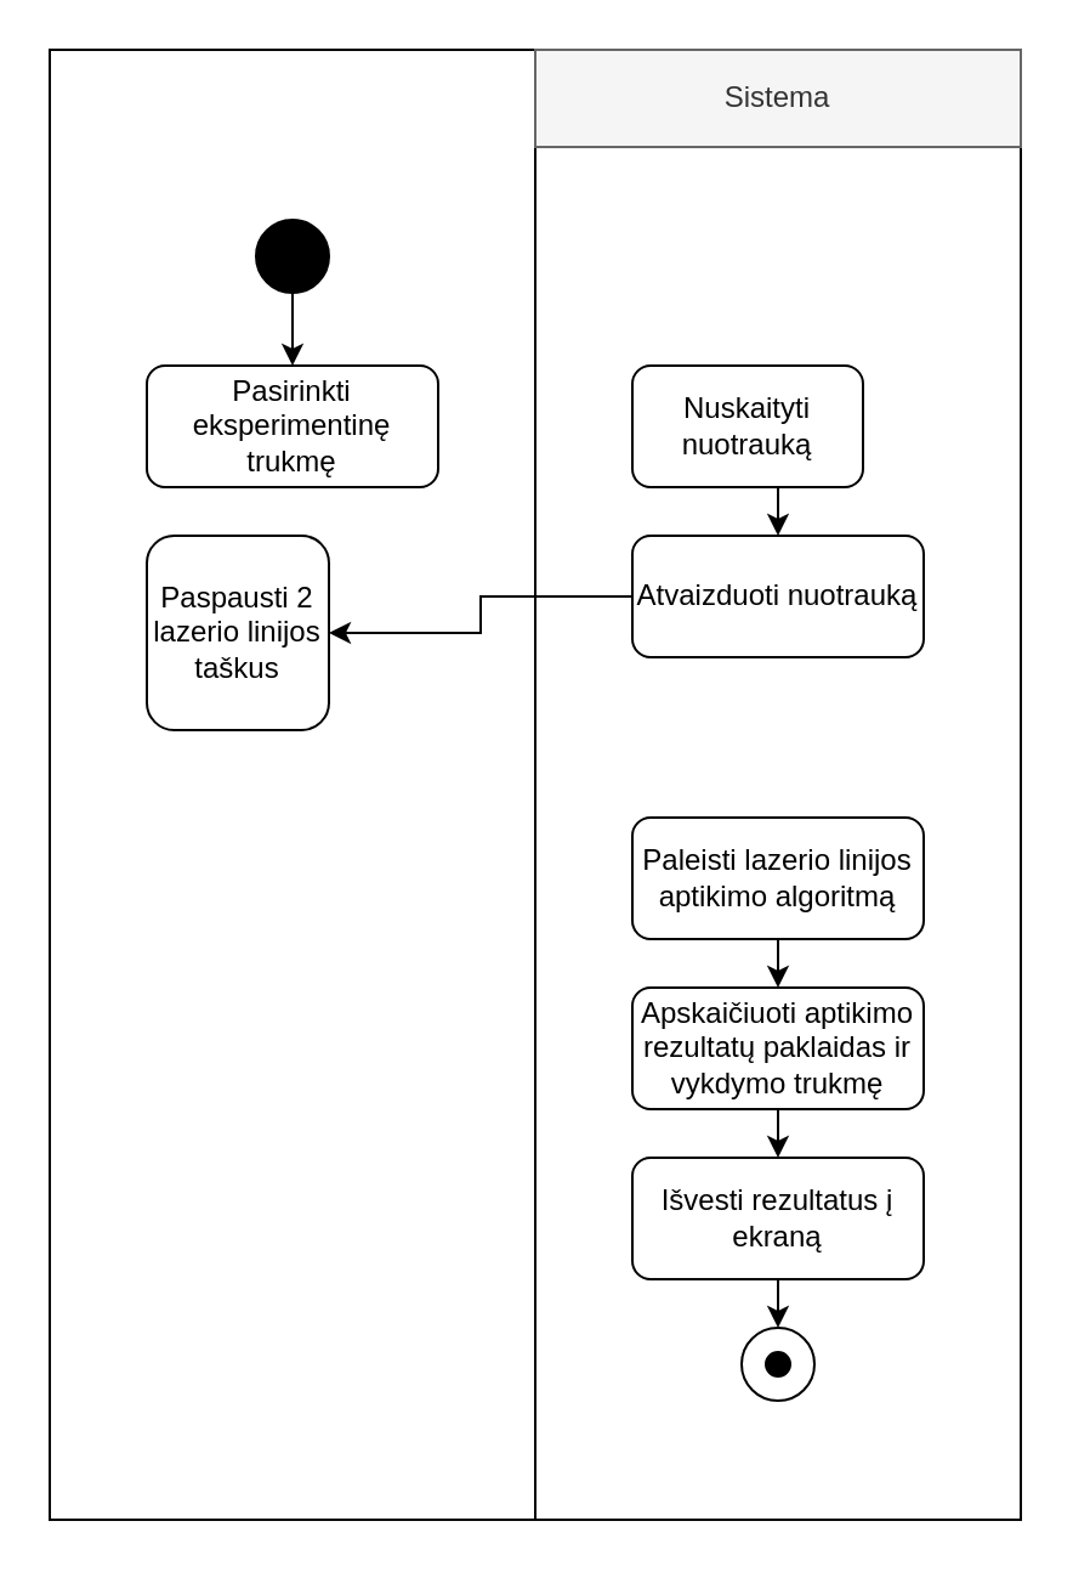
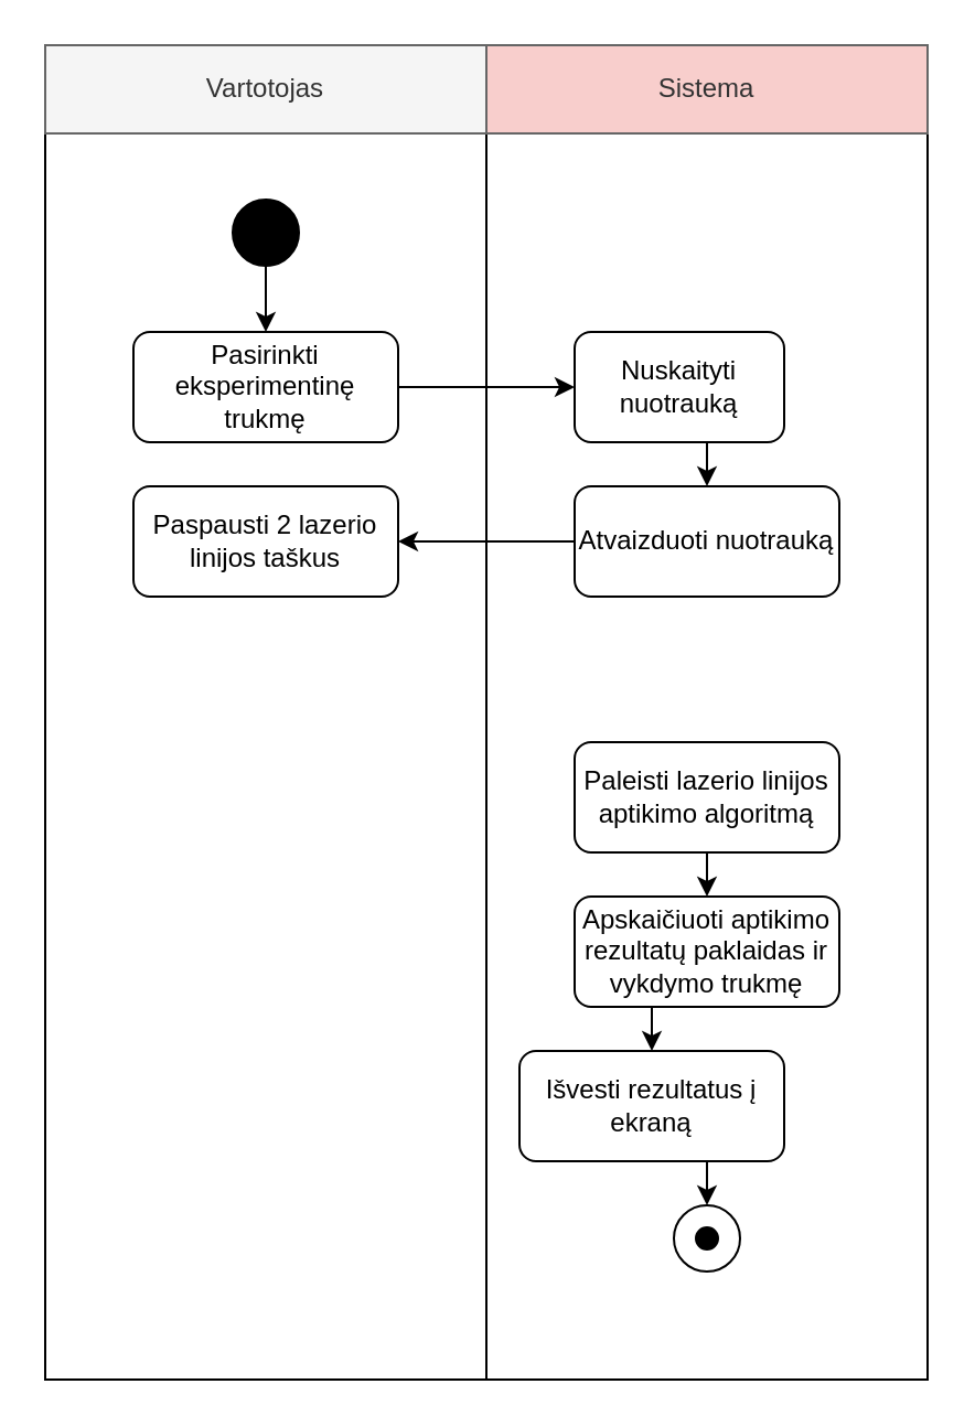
+ <mxCell id="4" value="Vartotojas" style="rounded=0;whiteSpace=wrap;html=1;fillColor=#f5f5f5;strokeColor=#666666;fontColor=#333333;" vertex="1" parent="1"><mxGeometry x="20" y="20" width="200" height="40" as="geometry" /></mxCell>
- <mxCell id="5" value="Sistema" style="rounded=0;whiteSpace=wrap;html=1;fillColor=#f5f5f5;strokeColor=#666666;fontColor=#333333;" vertex="1" parent="1"><mxGeometry x="220" y="20" width="200" height="40" as="geometry" /></mxCell>
+ <mxCell id="5" value="Sistema" style="rounded=0;whiteSpace=wrap;html=1;fillColor=#f8cecc;strokeColor=#666666;fontColor=#333333;" vertex="1" parent="1"><mxGeometry x="220" y="20" width="200" height="40" as="geometry" /></mxCell>
+ <mxCell id="8" style="edgeStyle=orthogonalEdgeStyle;rounded=0;orthogonalLoop=1;jettySize=auto;html=1;exitX=1;exitY=0.5;exitDx=0;exitDy=0;entryX=0;entryY=0.5;entryDx=0;entryDy=0;" edge="1" parent="1" source="9" target="11"><mxGeometry relative="1" as="geometry" /></mxCell>
- <mxCell id="14" value="Paspausti 2 lazerio linijos taškus" style="rounded=1;whiteSpace=wrap;html=1;strokeColor=#000000;fillColor=none;" vertex="1" parent="1"><mxGeometry x="60" y="220" width="75" height="80" as="geometry" /></mxCell>
+ <mxCell id="14" value="Paspausti 2 lazerio linijos taškus" style="rounded=1;whiteSpace=wrap;html=1;strokeColor=#000000;fillColor=none;" vertex="1" parent="1"><mxGeometry x="60" y="220" width="120" height="50" as="geometry" /></mxCell>
- <mxCell id="20" value="Išvesti rezultatus į ekraną" style="rounded=1;whiteSpace=wrap;html=1;strokeColor=#000000;fillColor=none;" vertex="1" parent="1"><mxGeometry x="260" y="476" width="120" height="50" as="geometry" /></mxCell>
+ <mxCell id="20" value="Išvesti rezultatus į ekraną" style="rounded=1;whiteSpace=wrap;html=1;strokeColor=#000000;fillColor=none;" vertex="1" parent="1"><mxGeometry x="235" y="476" width="120" height="50" as="geometry" /></mxCell>
